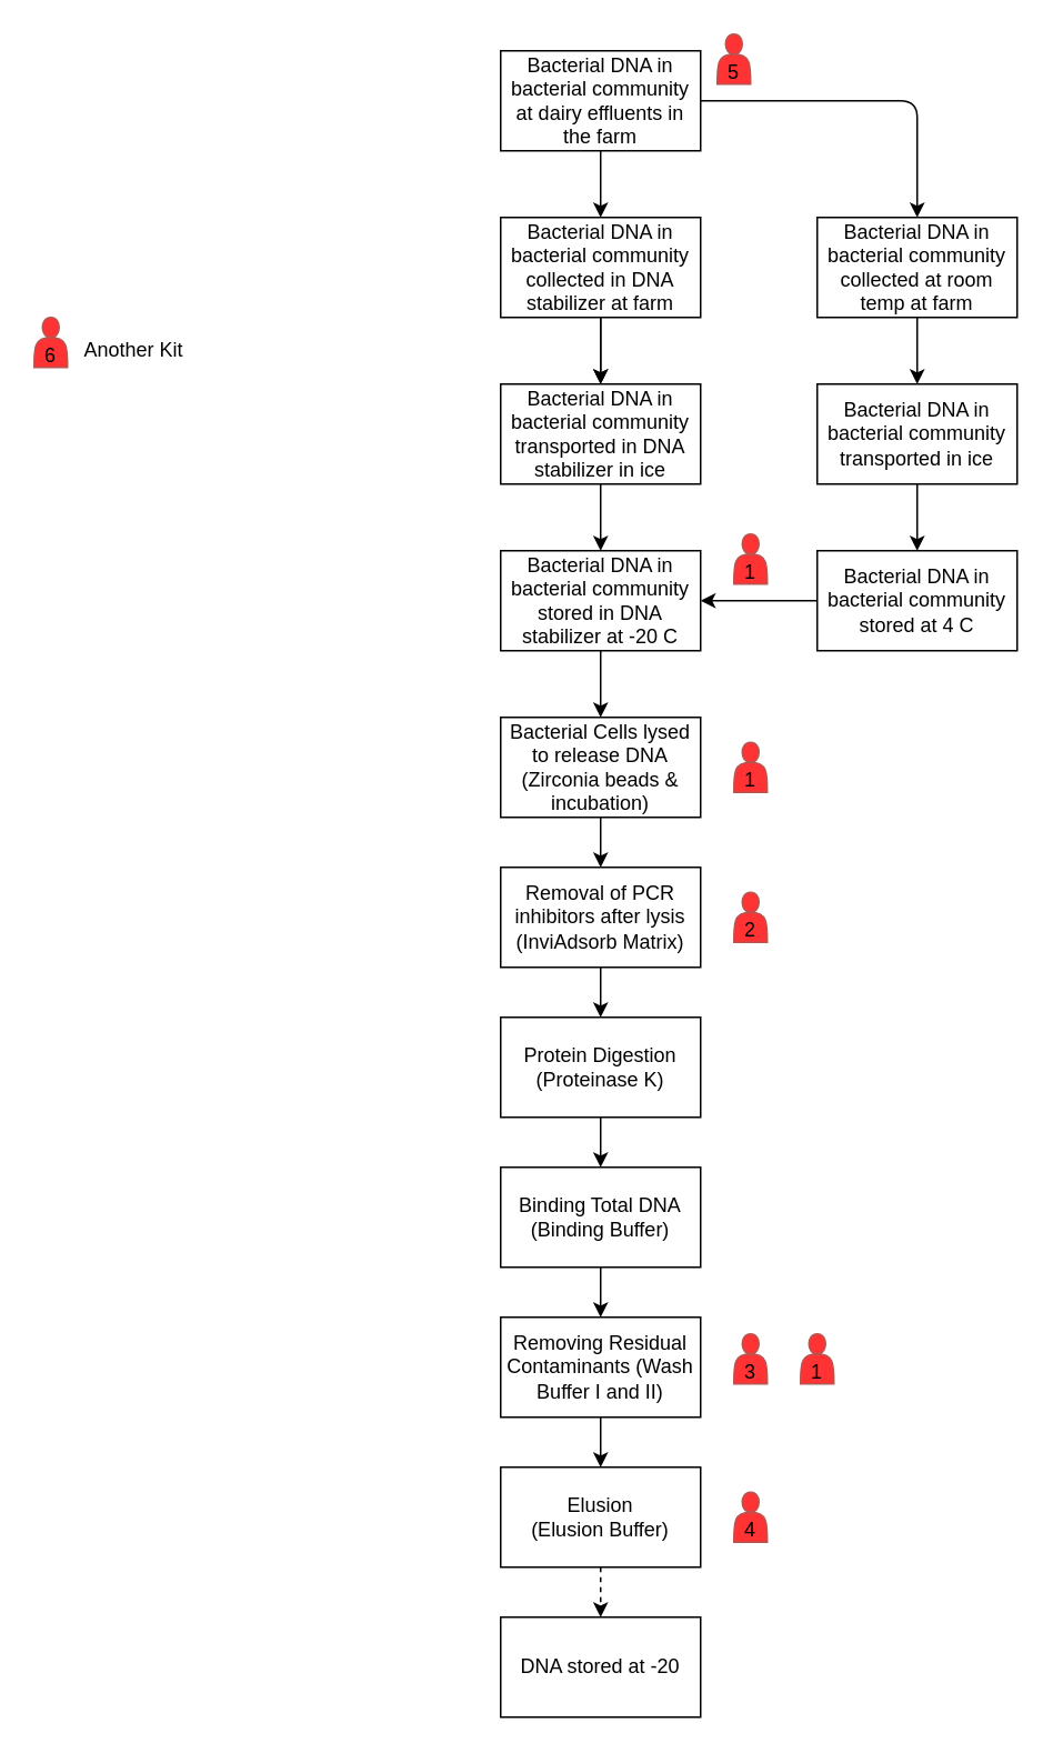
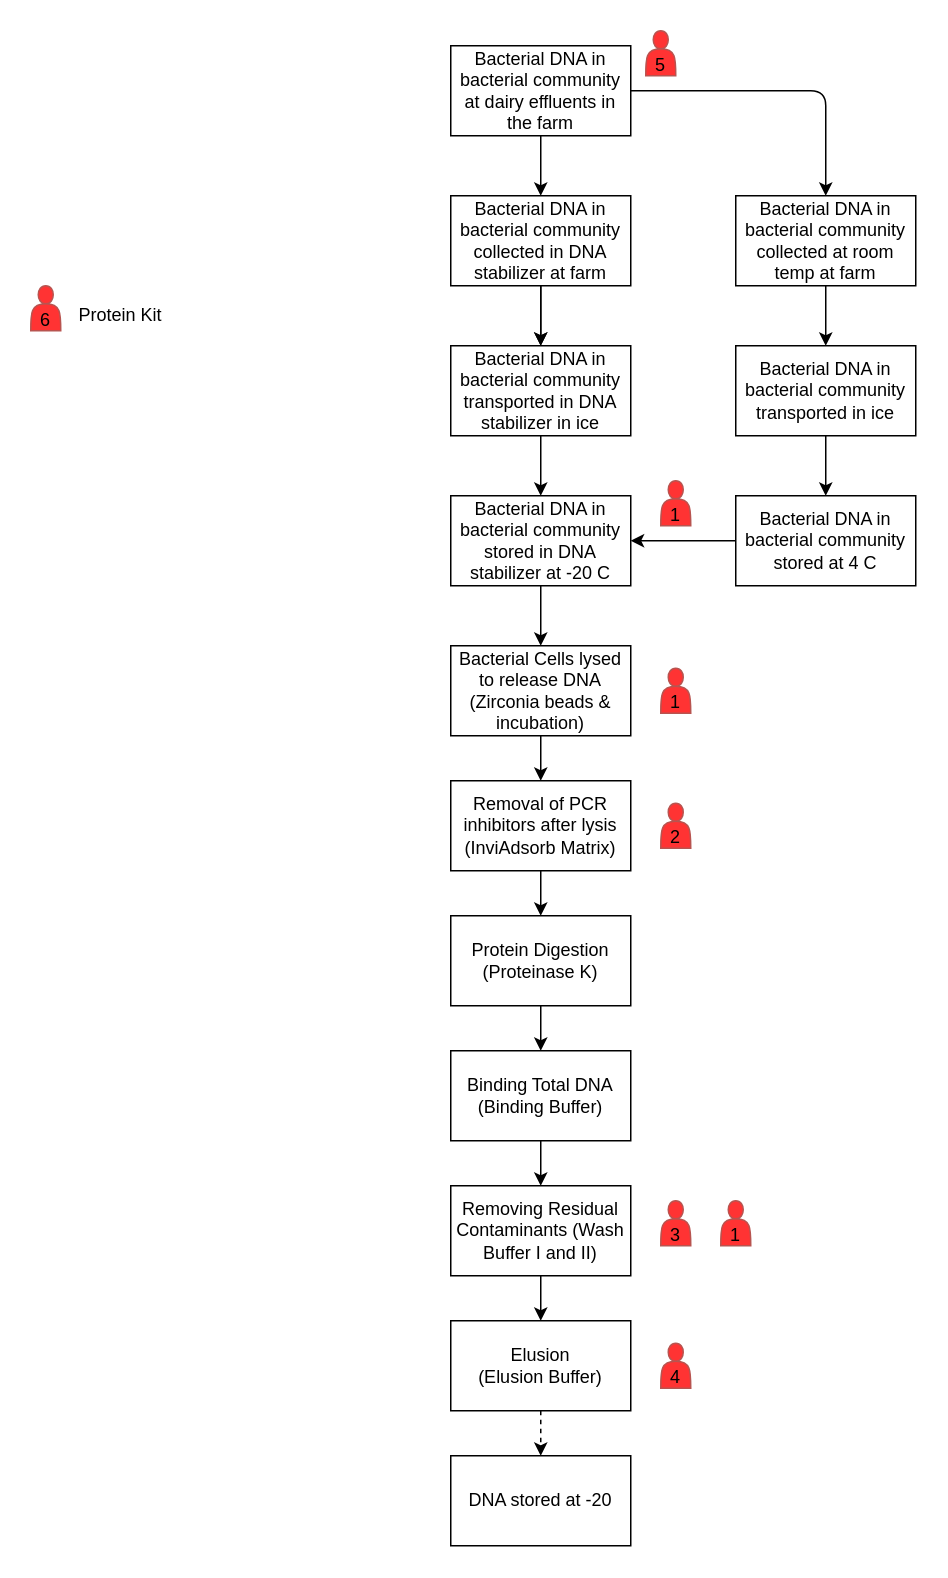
- <mxCell id="38" value="Another Kit" style="text;html=1;strokeColor=none;fillColor=none;align=center;verticalAlign=middle;whiteSpace=wrap;rounded=0;" vertex="1" parent="1"><mxGeometry x="40" y="200" width="80" height="20" as="geometry" /></mxCell>
+ <mxCell id="38" value="Protein Kit" style="text;html=1;strokeColor=none;fillColor=none;align=center;verticalAlign=middle;whiteSpace=wrap;rounded=0;" vertex="1" parent="1"><mxGeometry x="40" y="200" width="80" height="20" as="geometry" /></mxCell>
